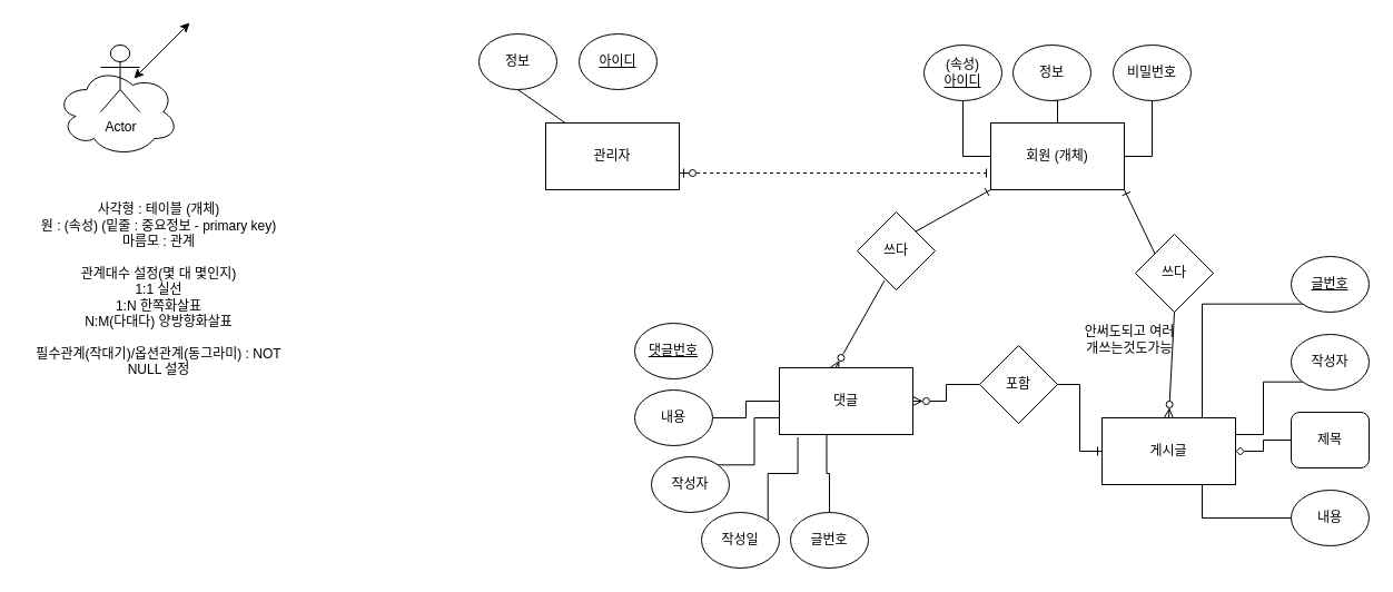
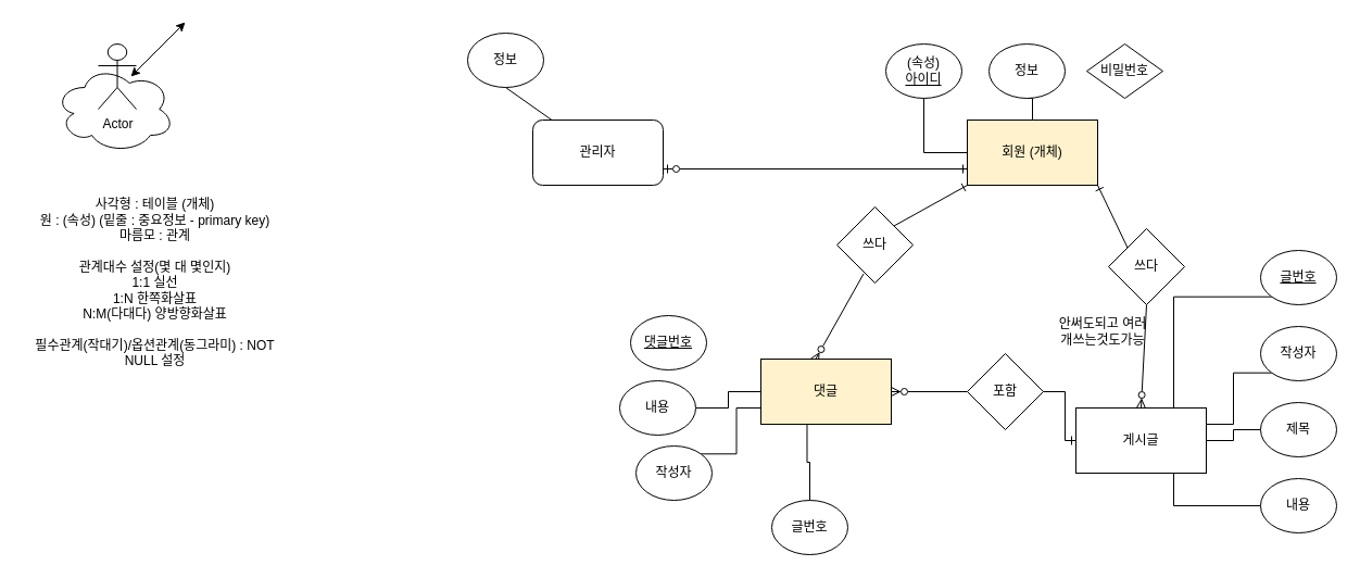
- <mxCell id="44" value="&lt;u&gt;아이디&lt;/u&gt;" style="ellipse;whiteSpace=wrap;html=1;" vertex="1" parent="1"><mxGeometry x="520" y="30" width="70" height="50" as="geometry" /></mxCell>
- <mxCell id="13" value="(속성)&lt;br&gt;&lt;u&gt;아이디&lt;/u&gt;" style="ellipse;whiteSpace=wrap;html=1;" vertex="1" parent="1"><mxGeometry x="830" y="40" width="70" height="50" as="geometry" /></mxCell>
+ <mxCell id="13" value="(속성)&lt;br&gt;&lt;u&gt;아이디&lt;/u&gt;" style="ellipse;whiteSpace=wrap;html=1;" vertex="1" parent="1"><mxGeometry x="815" y="40" width="70" height="50" as="geometry" /></mxCell>
- <mxCell id="17" value="비밀번호" style="ellipse;whiteSpace=wrap;html=1;" vertex="1" parent="1"><mxGeometry x="1000" y="40" width="70" height="50" as="geometry" /></mxCell>
+ <mxCell id="17" value="비밀번호" style="rhombus;whiteSpace=wrap;html=1;" vertex="1" parent="1"><mxGeometry x="1000" y="40" width="70" height="50" as="geometry" /></mxCell>
- <mxCell id="16" style="edgeStyle=orthogonalEdgeStyle;rounded=0;orthogonalLoop=1;jettySize=auto;html=1;exitX=0.5;exitY=1;exitDx=0;exitDy=0;entryX=1;entryY=0.5;entryDx=0;entryDy=0;startArrow=none;startFill=0;endArrow=none;endFill=0;" edge="1" parent="1" source="17" target="5"><mxGeometry relative="1" as="geometry" /></mxCell>
- <mxCell id="43" value="관리자" style="rounded=0;whiteSpace=wrap;html=1;" vertex="1" parent="1"><mxGeometry x="490" y="110" width="120" height="60" as="geometry" /></mxCell>
+ <mxCell id="43" value="관리자" style="whiteSpace=wrap;html=1;rounded=1;" vertex="1" parent="1"><mxGeometry x="490" y="110" width="120" height="60" as="geometry" /></mxCell>
- <mxCell id="5" value="회원 (개체)" style="rounded=0;whiteSpace=wrap;html=1;" vertex="1" parent="1"><mxGeometry x="890" y="110" width="120" height="60" as="geometry" /></mxCell>
+ <mxCell id="5" value="회원 (개체)" style="rounded=0;whiteSpace=wrap;html=1;fillColor=#fff2cc;" vertex="1" parent="1"><mxGeometry x="890" y="110" width="120" height="60" as="geometry" /></mxCell>
- <mxCell id="42" style="edgeStyle=none;rounded=0;orthogonalLoop=1;jettySize=auto;html=1;exitX=1;exitY=0.75;exitDx=0;exitDy=0;startArrow=ERzeroToOne;startFill=0;endArrow=ERone;endFill=0;strokeColor=default;entryX=0;entryY=0.75;entryDx=0;entryDy=0;dashed=1;" edge="1" parent="1" source="43" target="5"><mxGeometry relative="1" as="geometry"><mxPoint x="890" y="140" as="targetPoint" /><Array as="points" /></mxGeometry></mxCell>
+ <mxCell id="42" style="edgeStyle=none;rounded=0;orthogonalLoop=1;jettySize=auto;html=1;exitX=1;exitY=0.75;exitDx=0;exitDy=0;startArrow=ERzeroToOne;startFill=0;endArrow=ERone;endFill=0;strokeColor=default;entryX=0;entryY=0.75;entryDx=0;entryDy=0;" edge="1" parent="1" source="43" target="5"><mxGeometry relative="1" as="geometry"><mxPoint x="890" y="140" as="targetPoint" /><Array as="points" /></mxGeometry></mxCell>
- <mxCell id="26" value="&lt;u&gt;댓글번호&lt;/u&gt;" style="ellipse;whiteSpace=wrap;html=1;" vertex="1" parent="1"><mxGeometry x="570" y="290" width="70" height="50" as="geometry" /></mxCell>
+ <mxCell id="26" value="&lt;u&gt;댓글번호&lt;/u&gt;" style="ellipse;whiteSpace=wrap;html=1;" vertex="1" parent="1"><mxGeometry x="580" y="290" width="70" height="50" as="geometry" /></mxCell>
- <mxCell id="40" value="포함" style="rhombus;whiteSpace=wrap;html=1;" vertex="1" parent="1"><mxGeometry x="880" y="310" width="70" height="70" as="geometry" /></mxCell>
+ <mxCell id="40" value="포함" style="rhombus;whiteSpace=wrap;html=1;" vertex="1" parent="1"><mxGeometry x="890" y="325" width="70" height="70" as="geometry" /></mxCell>
- <mxCell id="10" value="댓글" style="rounded=0;whiteSpace=wrap;html=1;" vertex="1" parent="1"><mxGeometry x="700" y="330" width="120" height="60" as="geometry" /></mxCell>
+ <mxCell id="10" value="댓글" style="rounded=0;whiteSpace=wrap;html=1;fillColor=#fff2cc;" vertex="1" parent="1"><mxGeometry x="700" y="330" width="120" height="60" as="geometry" /></mxCell>
- <mxCell id="23" value="제목" style="whiteSpace=wrap;html=1;rounded=1;" vertex="1" parent="1"><mxGeometry x="1160" y="370" width="70" height="50" as="geometry" /></mxCell>
+ <mxCell id="23" value="제목" style="ellipse;whiteSpace=wrap;html=1;" vertex="1" parent="1"><mxGeometry x="1160" y="370" width="70" height="50" as="geometry" /></mxCell>
- <mxCell id="22" style="edgeStyle=orthogonalEdgeStyle;rounded=0;orthogonalLoop=1;jettySize=auto;html=1;exitX=0;exitY=0.5;exitDx=0;exitDy=0;entryX=1;entryY=0.5;entryDx=0;entryDy=0;startArrow=none;startFill=0;endArrow=diamond;endFill=0;" edge="1" parent="1" source="23" target="9"><mxGeometry relative="1" as="geometry" /></mxCell>
+ <mxCell id="22" style="edgeStyle=orthogonalEdgeStyle;rounded=0;orthogonalLoop=1;jettySize=auto;html=1;exitX=0;exitY=0.5;exitDx=0;exitDy=0;entryX=1;entryY=0.5;entryDx=0;entryDy=0;startArrow=none;startFill=0;endArrow=none;endFill=0;" edge="1" parent="1" source="23" target="9"><mxGeometry relative="1" as="geometry" /></mxCell>
- <mxCell id="31" style="edgeStyle=orthogonalEdgeStyle;rounded=0;orthogonalLoop=1;jettySize=auto;html=1;exitX=1;exitY=0;exitDx=0;exitDy=0;entryX=0.138;entryY=1.042;entryDx=0;entryDy=0;entryPerimeter=0;startArrow=none;startFill=0;endArrow=none;endFill=0;" edge="1" parent="1" source="32" target="10"><mxGeometry relative="1" as="geometry" /></mxCell>
- <mxCell id="32" value="작성일" style="ellipse;whiteSpace=wrap;html=1;" vertex="1" parent="1"><mxGeometry x="630" y="460" width="70" height="50" as="geometry" /></mxCell>
